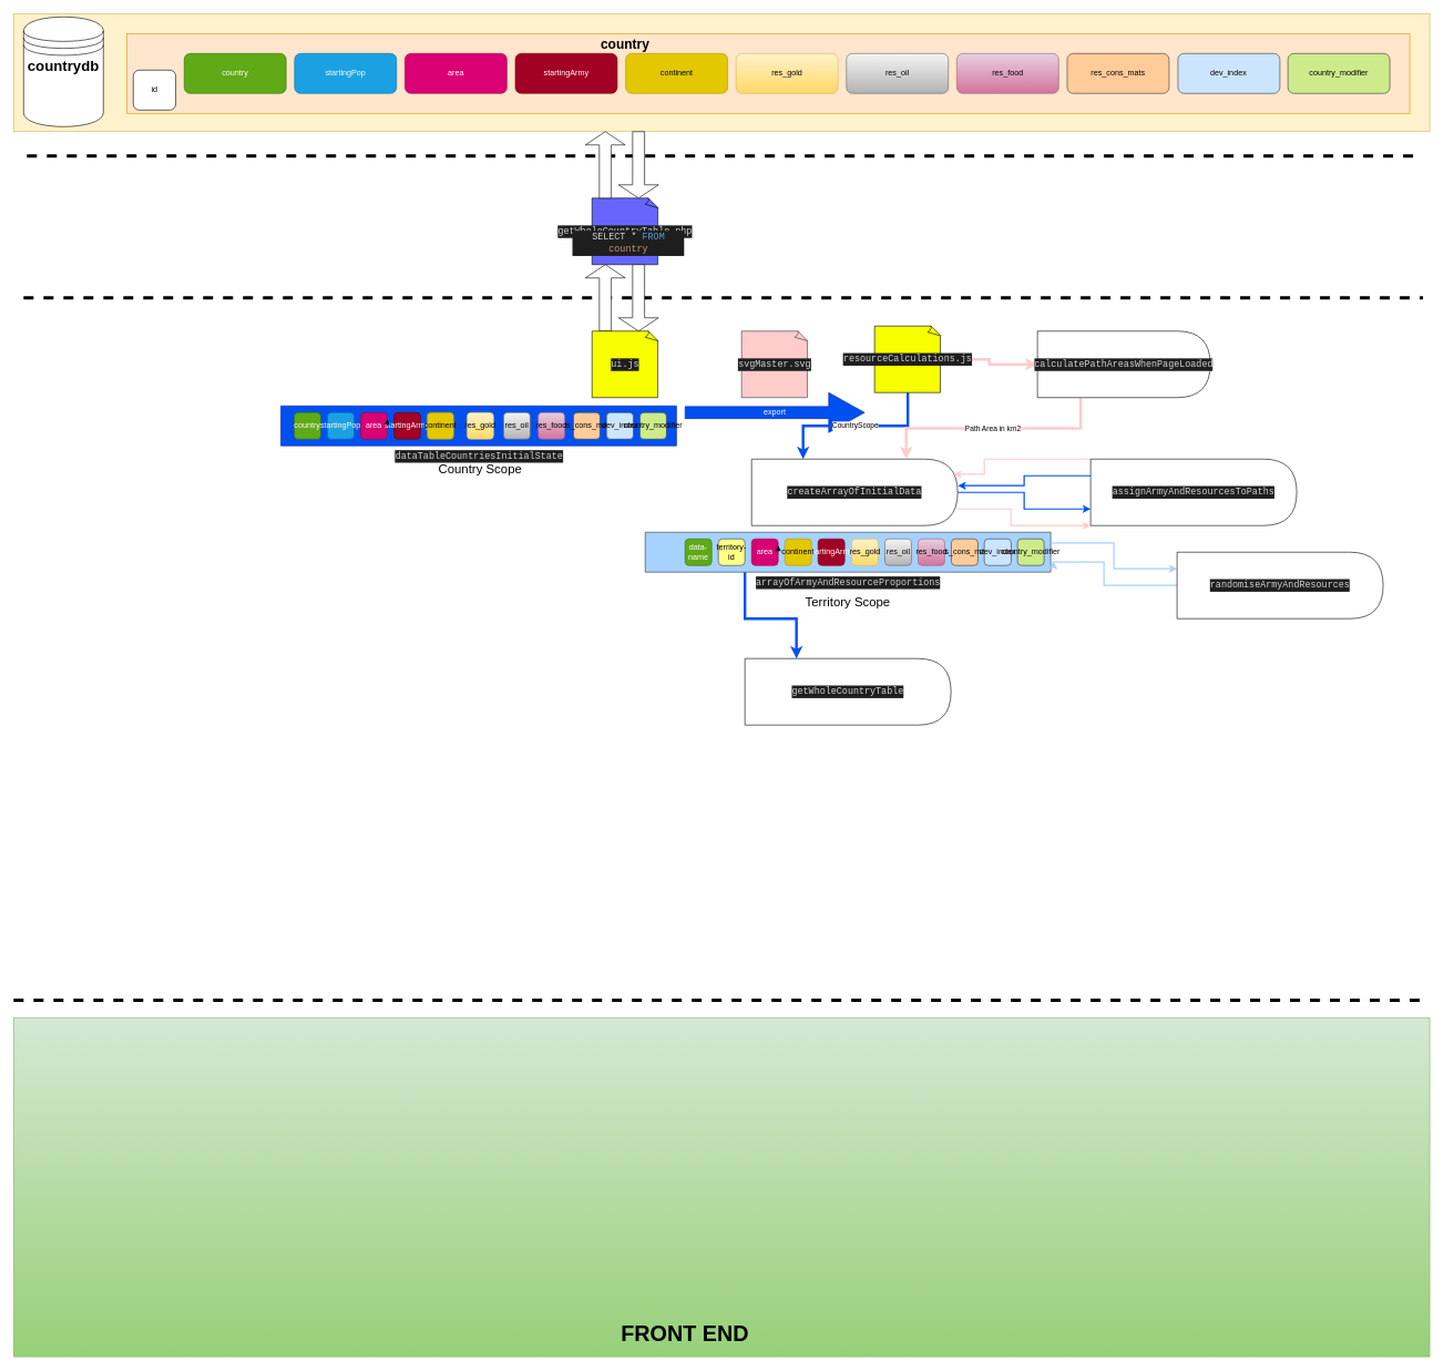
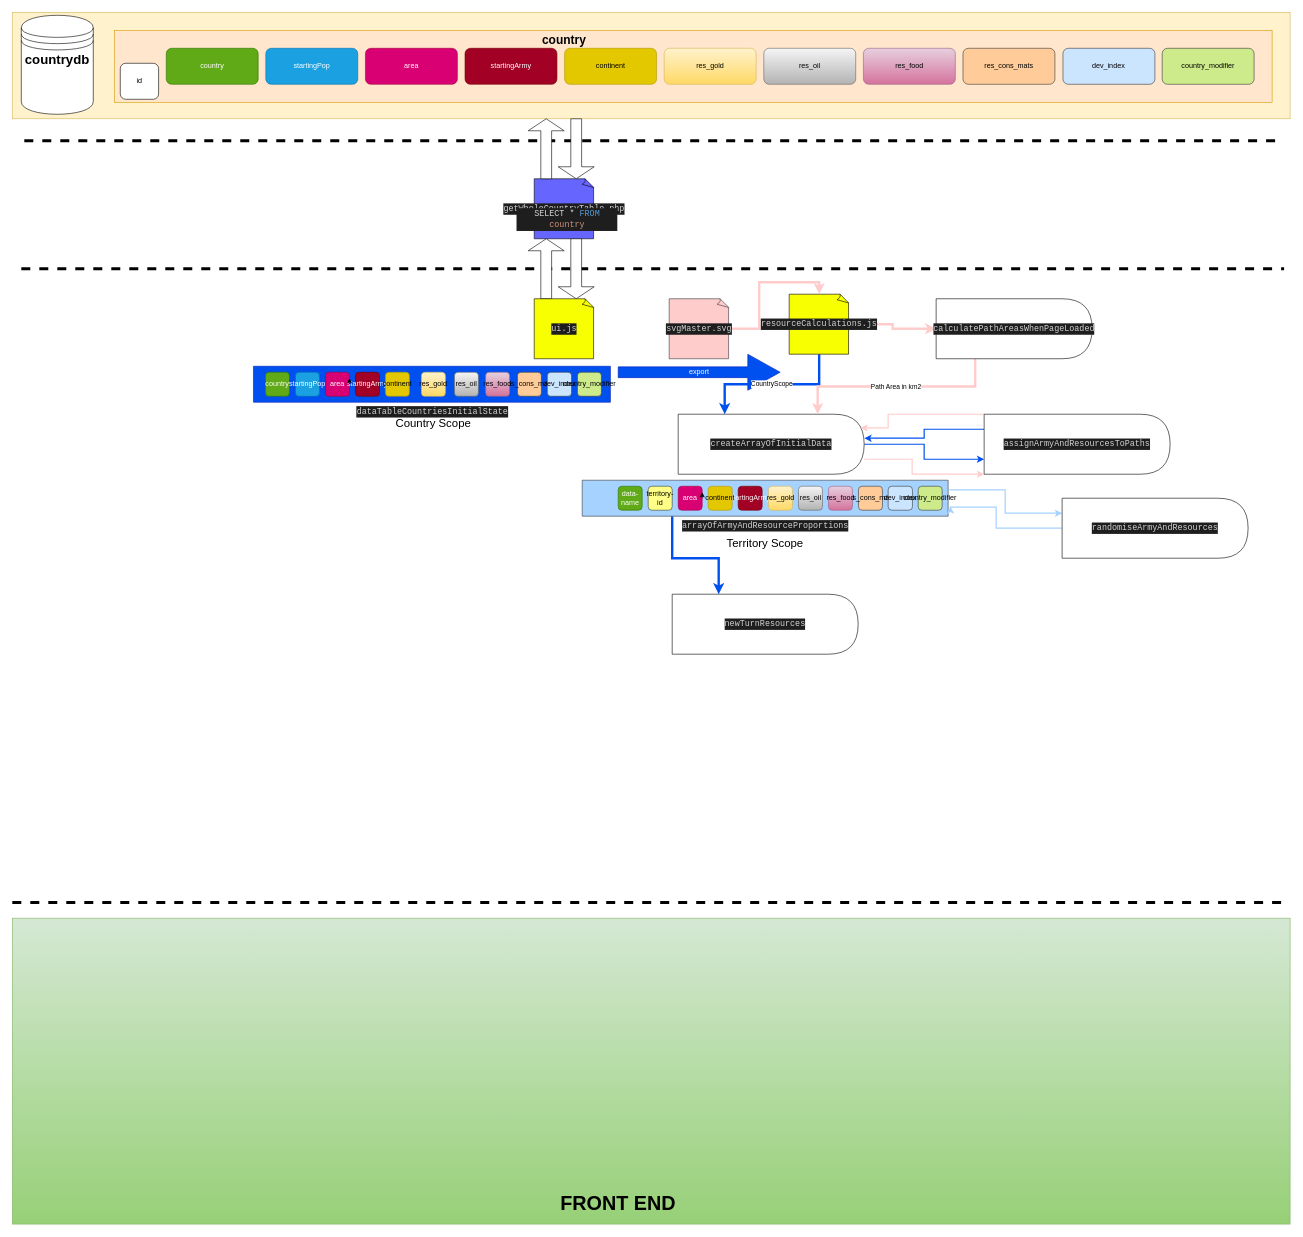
+ <mxCell id="25" style="edgeStyle=orthogonalEdgeStyle;rounded=0;orthogonalLoop=1;jettySize=auto;html=1;entryX=0.5;entryY=0;entryDx=0;entryDy=0;entryPerimeter=0;strokeWidth=4;fillColor=#ffcccc;strokeColor=#ffcccc;" edge="1" parent="1" source="26" target="19"><mxGeometry relative="1" as="geometry" /></mxCell>
- <mxCell id="66" value="&lt;div style=&quot;color: rgb(212, 212, 212); background-color: rgb(30, 30, 30); font-family: Consolas, &amp;quot;Courier New&amp;quot;, monospace; font-size: 14px; line-height: 19px;&quot;&gt;getWholeCountryTable&lt;/div&gt;" style="shape=delay;whiteSpace=wrap;html=1;" vertex="1" parent="1"><mxGeometry x="1120" y="990" width="310" height="100" as="geometry" /></mxCell>
+ <mxCell id="66" value="&lt;div style=&quot;color: rgb(212, 212, 212); background-color: rgb(30, 30, 30); font-family: Consolas, &amp;quot;Courier New&amp;quot;, monospace; font-size: 14px; line-height: 19px;&quot;&gt;newTurnResources&lt;/div&gt;" style="shape=delay;whiteSpace=wrap;html=1;" vertex="1" parent="1"><mxGeometry x="1120" y="990" width="310" height="100" as="geometry" /></mxCell>
